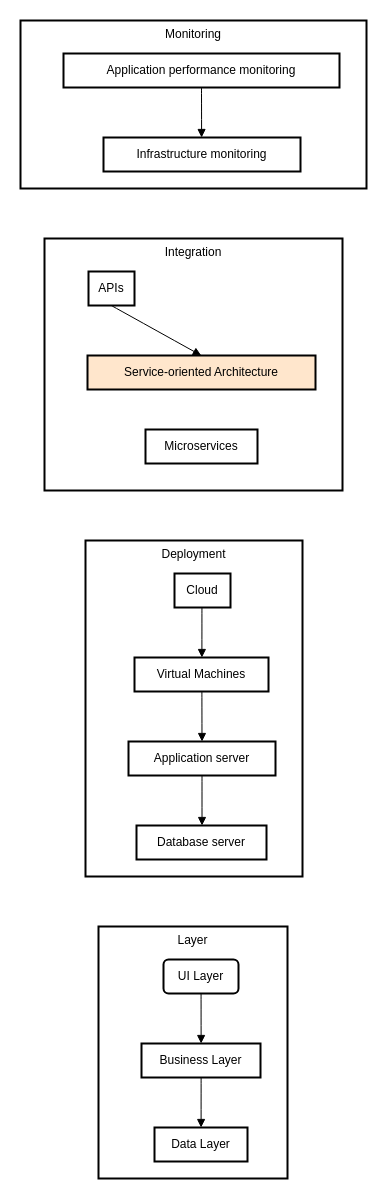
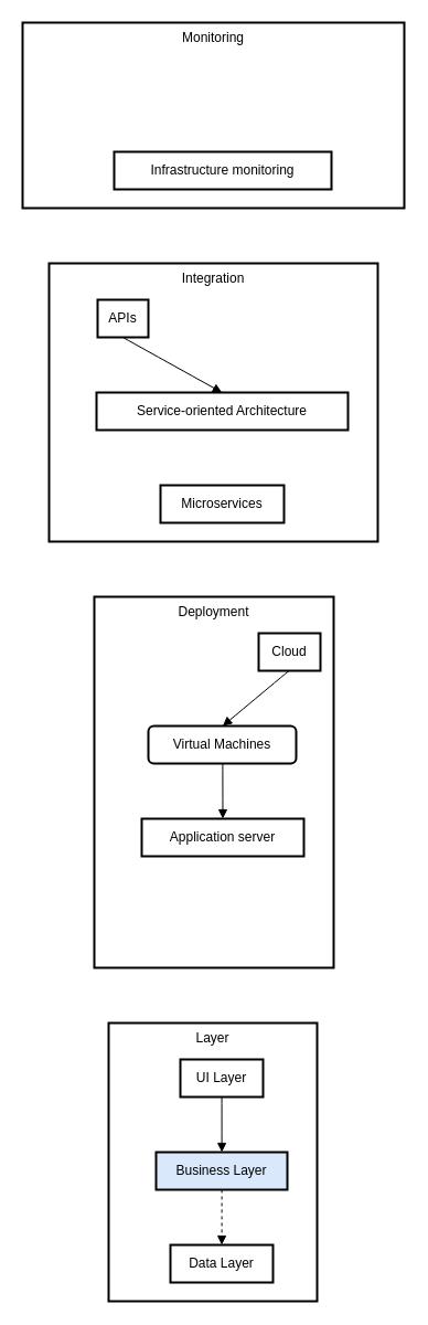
- <mxCell id="4" value="Application performance monitoring" style="whiteSpace=wrap;strokeWidth=2;" vertex="1" parent="2"><mxGeometry x="43" y="33" width="276" height="34" as="geometry" /></mxCell>
- <mxCell id="5" value="" style="curved=1;startArrow=none;endArrow=block;exitX=0.5;exitY=1;entryX=0.498;entryY=0;" edge="1" parent="2" source="4" target="3"><mxGeometry relative="1" as="geometry"><Array as="points" /></mxGeometry></mxCell>
- <mxCell id="9" value="Service-oriented Architecture" style="whiteSpace=wrap;strokeWidth=2;fillColor=#ffe6cc;" vertex="1" parent="6"><mxGeometry x="43" y="117" width="228" height="34" as="geometry" /></mxCell>
+ <mxCell id="9" value="Service-oriented Architecture" style="whiteSpace=wrap;strokeWidth=2;" vertex="1" parent="6"><mxGeometry x="43" y="117" width="228" height="34" as="geometry" /></mxCell>
- <mxCell id="7" value="Microservices" style="whiteSpace=wrap;strokeWidth=2;" vertex="1" parent="6"><mxGeometry x="101" y="191" width="112" height="34" as="geometry" /></mxCell>
+ <mxCell id="7" value="Microservices" style="whiteSpace=wrap;strokeWidth=2;" vertex="1" parent="6"><mxGeometry x="101" y="201" width="112" height="34" as="geometry" /></mxCell>
- <mxCell id="13" value="Cloud" style="whiteSpace=wrap;strokeWidth=2;" vertex="1" parent="11"><mxGeometry x="89" y="33" width="56" height="34" as="geometry" /></mxCell>
+ <mxCell id="13" value="Cloud" style="whiteSpace=wrap;strokeWidth=2;" vertex="1" parent="11"><mxGeometry x="149" y="33" width="56" height="34" as="geometry" /></mxCell>
- <mxCell id="14" value="Virtual Machines" style="whiteSpace=wrap;strokeWidth=2;" vertex="1" parent="11"><mxGeometry x="49" y="117" width="134" height="34" as="geometry" /></mxCell>
+ <mxCell id="14" value="Virtual Machines" style="whiteSpace=wrap;strokeWidth=2;rounded=1;" vertex="1" parent="11"><mxGeometry x="49" y="117" width="134" height="34" as="geometry" /></mxCell>
- <mxCell id="18" value="" style="curved=1;startArrow=none;endArrow=block;exitX=0.5;exitY=1;entryX=0.504;entryY=0;" edge="1" parent="11" source="15" target="12"><mxGeometry relative="1" as="geometry"><Array as="points" /></mxGeometry></mxCell>
- <mxCell id="12" value="Database server" style="whiteSpace=wrap;strokeWidth=2;" vertex="1" parent="11"><mxGeometry x="51" y="285" width="130" height="34" as="geometry" /></mxCell>
- <mxCell id="21" value="UI Layer" style="whiteSpace=wrap;strokeWidth=2;rounded=1;" vertex="1" parent="19"><mxGeometry x="65" y="33" width="75" height="34" as="geometry" /></mxCell>
+ <mxCell id="21" value="UI Layer" style="whiteSpace=wrap;strokeWidth=2;" vertex="1" parent="19"><mxGeometry x="65" y="33" width="75" height="34" as="geometry" /></mxCell>
- <mxCell id="22" value="Business Layer" style="whiteSpace=wrap;strokeWidth=2;" vertex="1" parent="19"><mxGeometry x="43" y="117" width="119" height="34" as="geometry" /></mxCell>
+ <mxCell id="22" value="Business Layer" style="whiteSpace=wrap;strokeWidth=2;fillColor=#dae8fc;" vertex="1" parent="19"><mxGeometry x="43" y="117" width="119" height="34" as="geometry" /></mxCell>
- <mxCell id="24" value="" style="curved=1;startArrow=none;endArrow=block;exitX=0.501;exitY=1;entryX=0.501;entryY=0;" edge="1" parent="19" source="22" target="20"><mxGeometry relative="1" as="geometry"><Array as="points" /></mxGeometry></mxCell>
+ <mxCell id="24" value="" style="curved=1;startArrow=none;endArrow=block;exitX=0.501;exitY=1;entryX=0.501;entryY=0;dashed=1;" edge="1" parent="19" source="22" target="20"><mxGeometry relative="1" as="geometry"><Array as="points" /></mxGeometry></mxCell>
